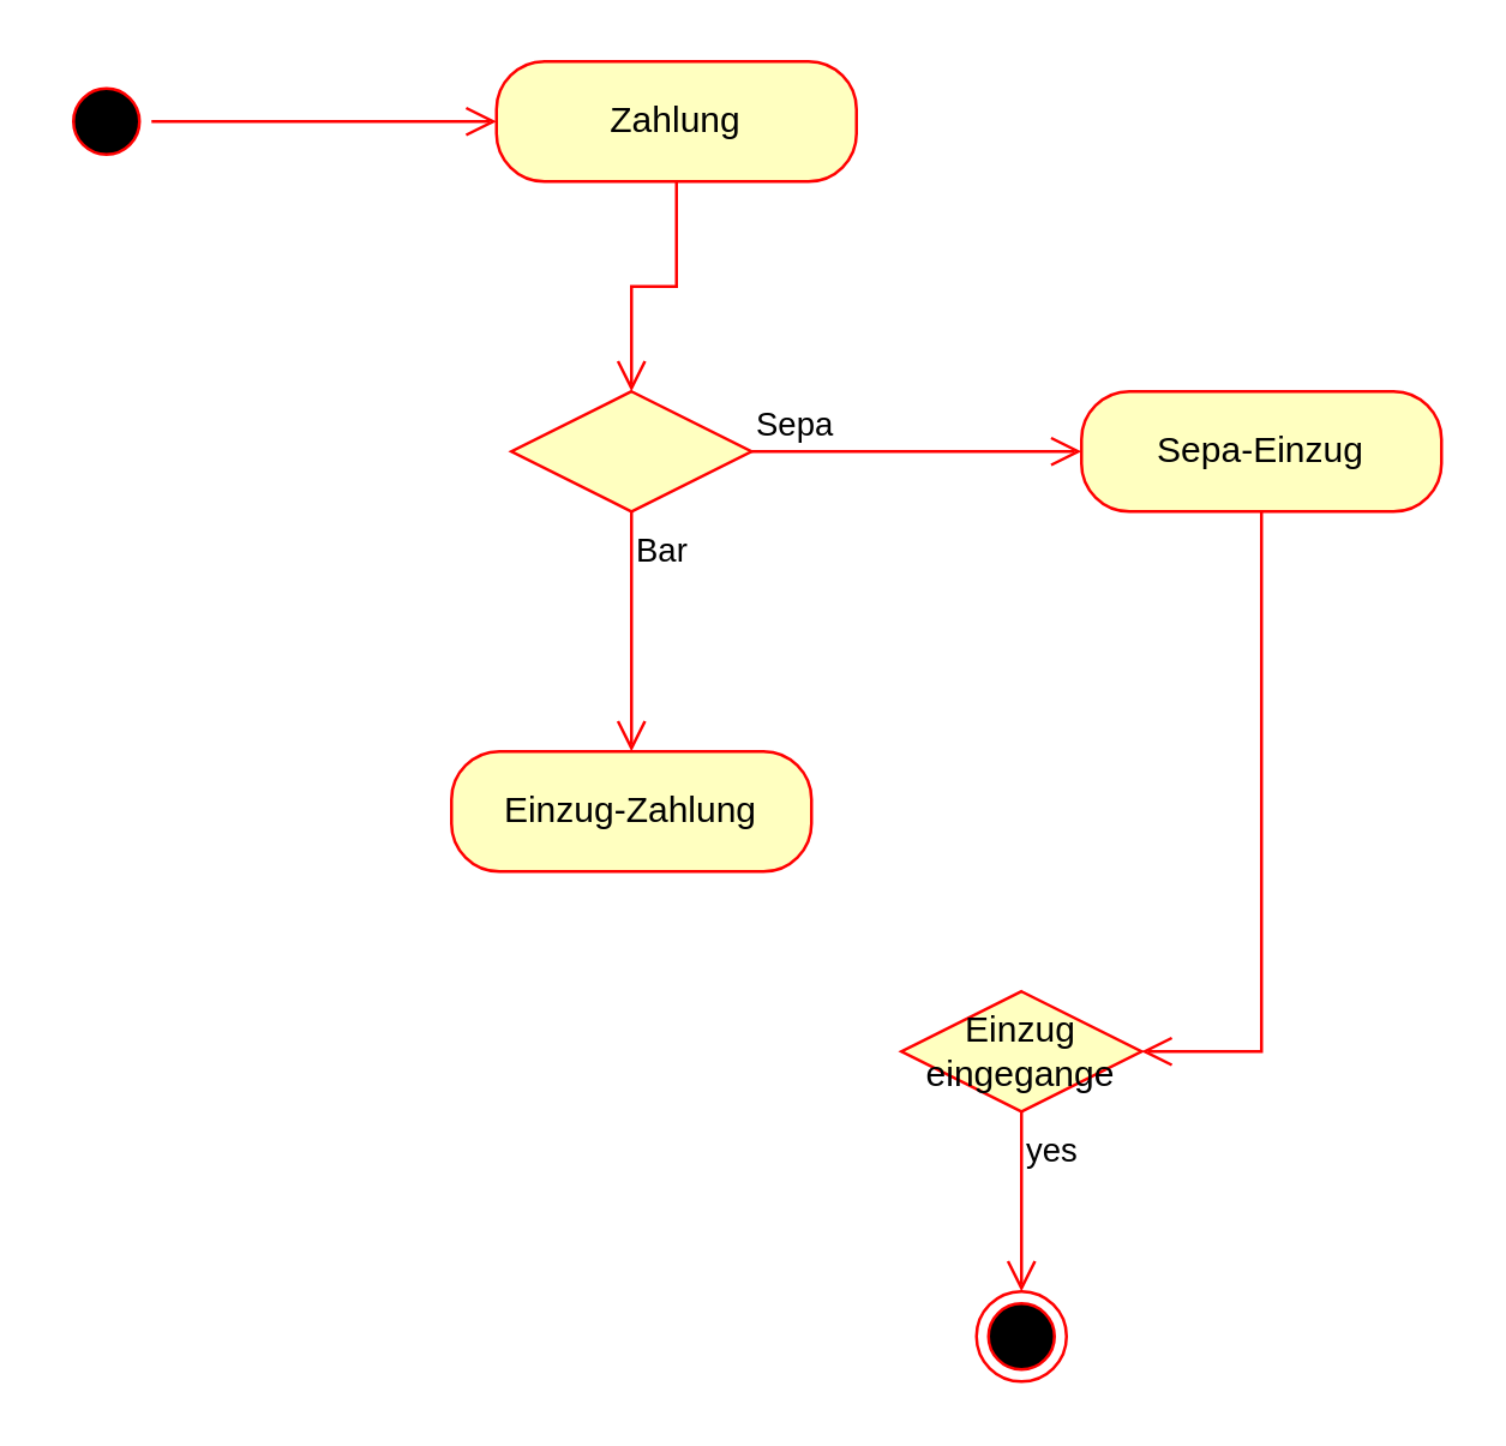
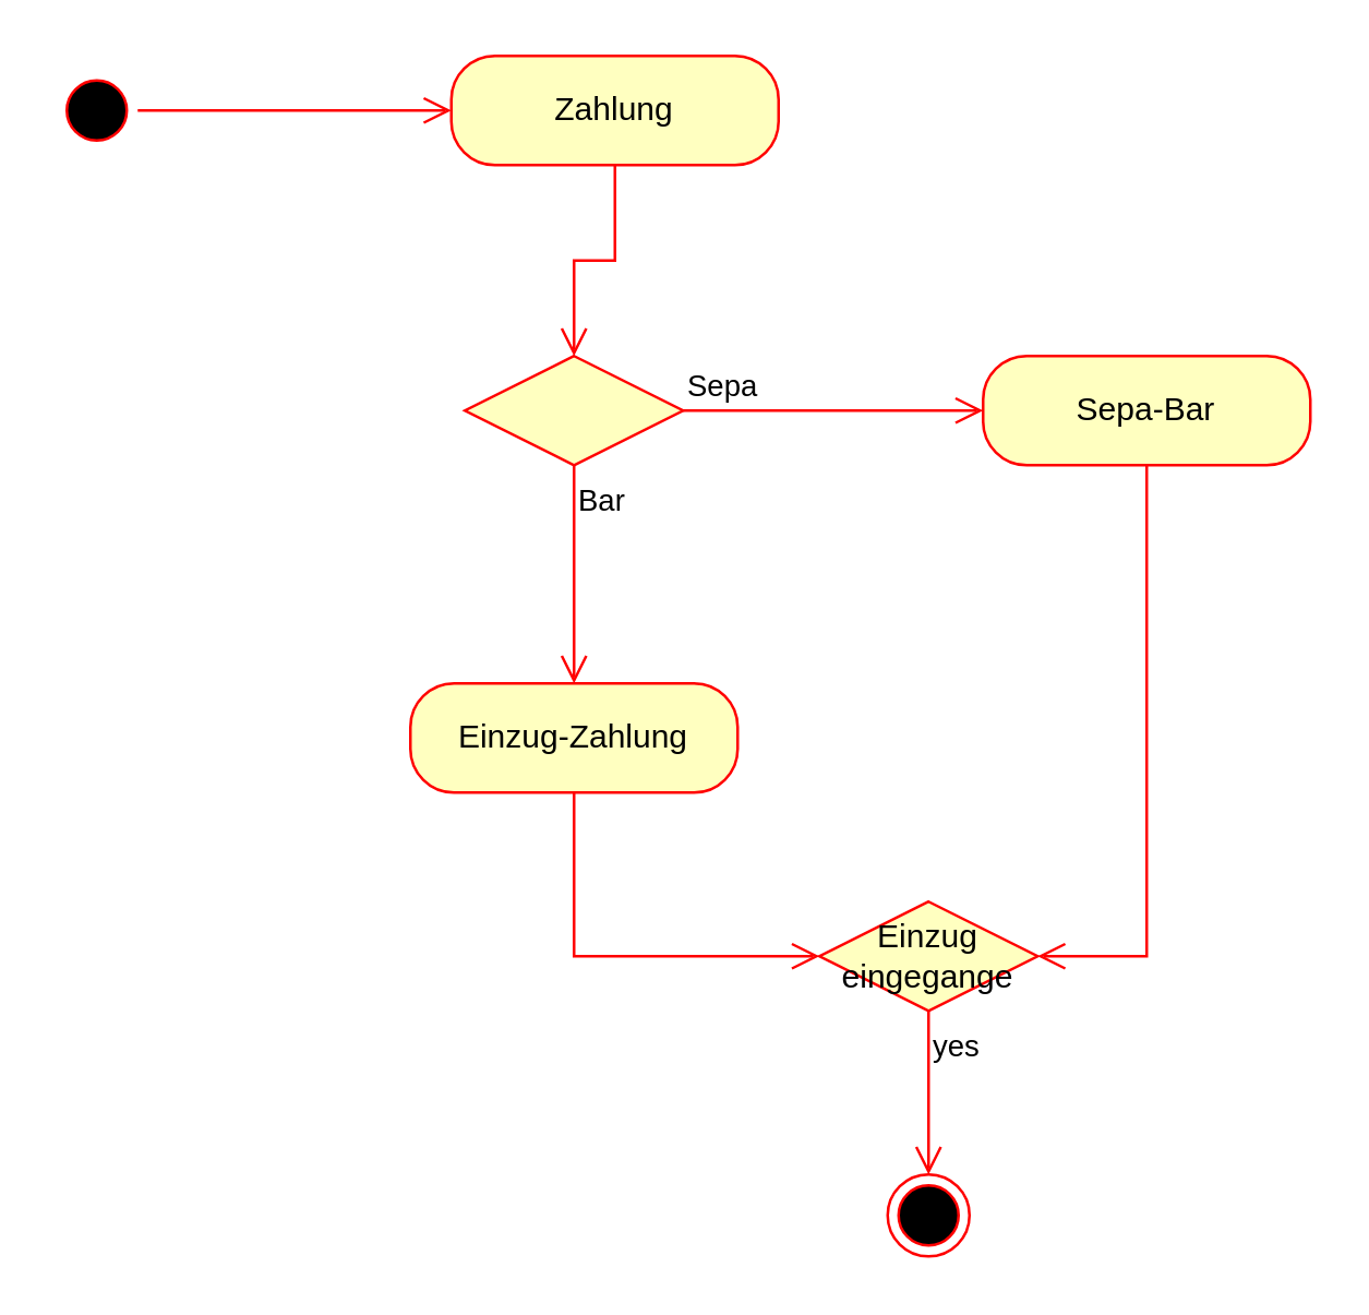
- <mxCell id="9" value="Sepa-Einzug" style="rounded=1;whiteSpace=wrap;html=1;arcSize=40;fontColor=#000000;fillColor=#ffffc0;strokeColor=#ff0000;" vertex="1" parent="1"><mxGeometry x="360" y="130" width="120" height="40" as="geometry" /></mxCell>
+ <mxCell id="9" value="Sepa-Bar" style="rounded=1;whiteSpace=wrap;html=1;arcSize=40;fontColor=#000000;fillColor=#ffffc0;strokeColor=#ff0000;" vertex="1" parent="1"><mxGeometry x="360" y="130" width="120" height="40" as="geometry" /></mxCell>
+ <mxCell id="12" value="" style="edgeStyle=orthogonalEdgeStyle;html=1;verticalAlign=bottom;endArrow=open;endSize=8;strokeColor=#ff0000;rounded=0;entryX=0;entryY=0.5;entryDx=0;entryDy=0;" edge="1" source="11" parent="1" target="13"><mxGeometry relative="1" as="geometry"><mxPoint x="210" y="350" as="targetPoint" /><Array as="points"><mxPoint x="210" y="350" /></Array></mxGeometry></mxCell>
